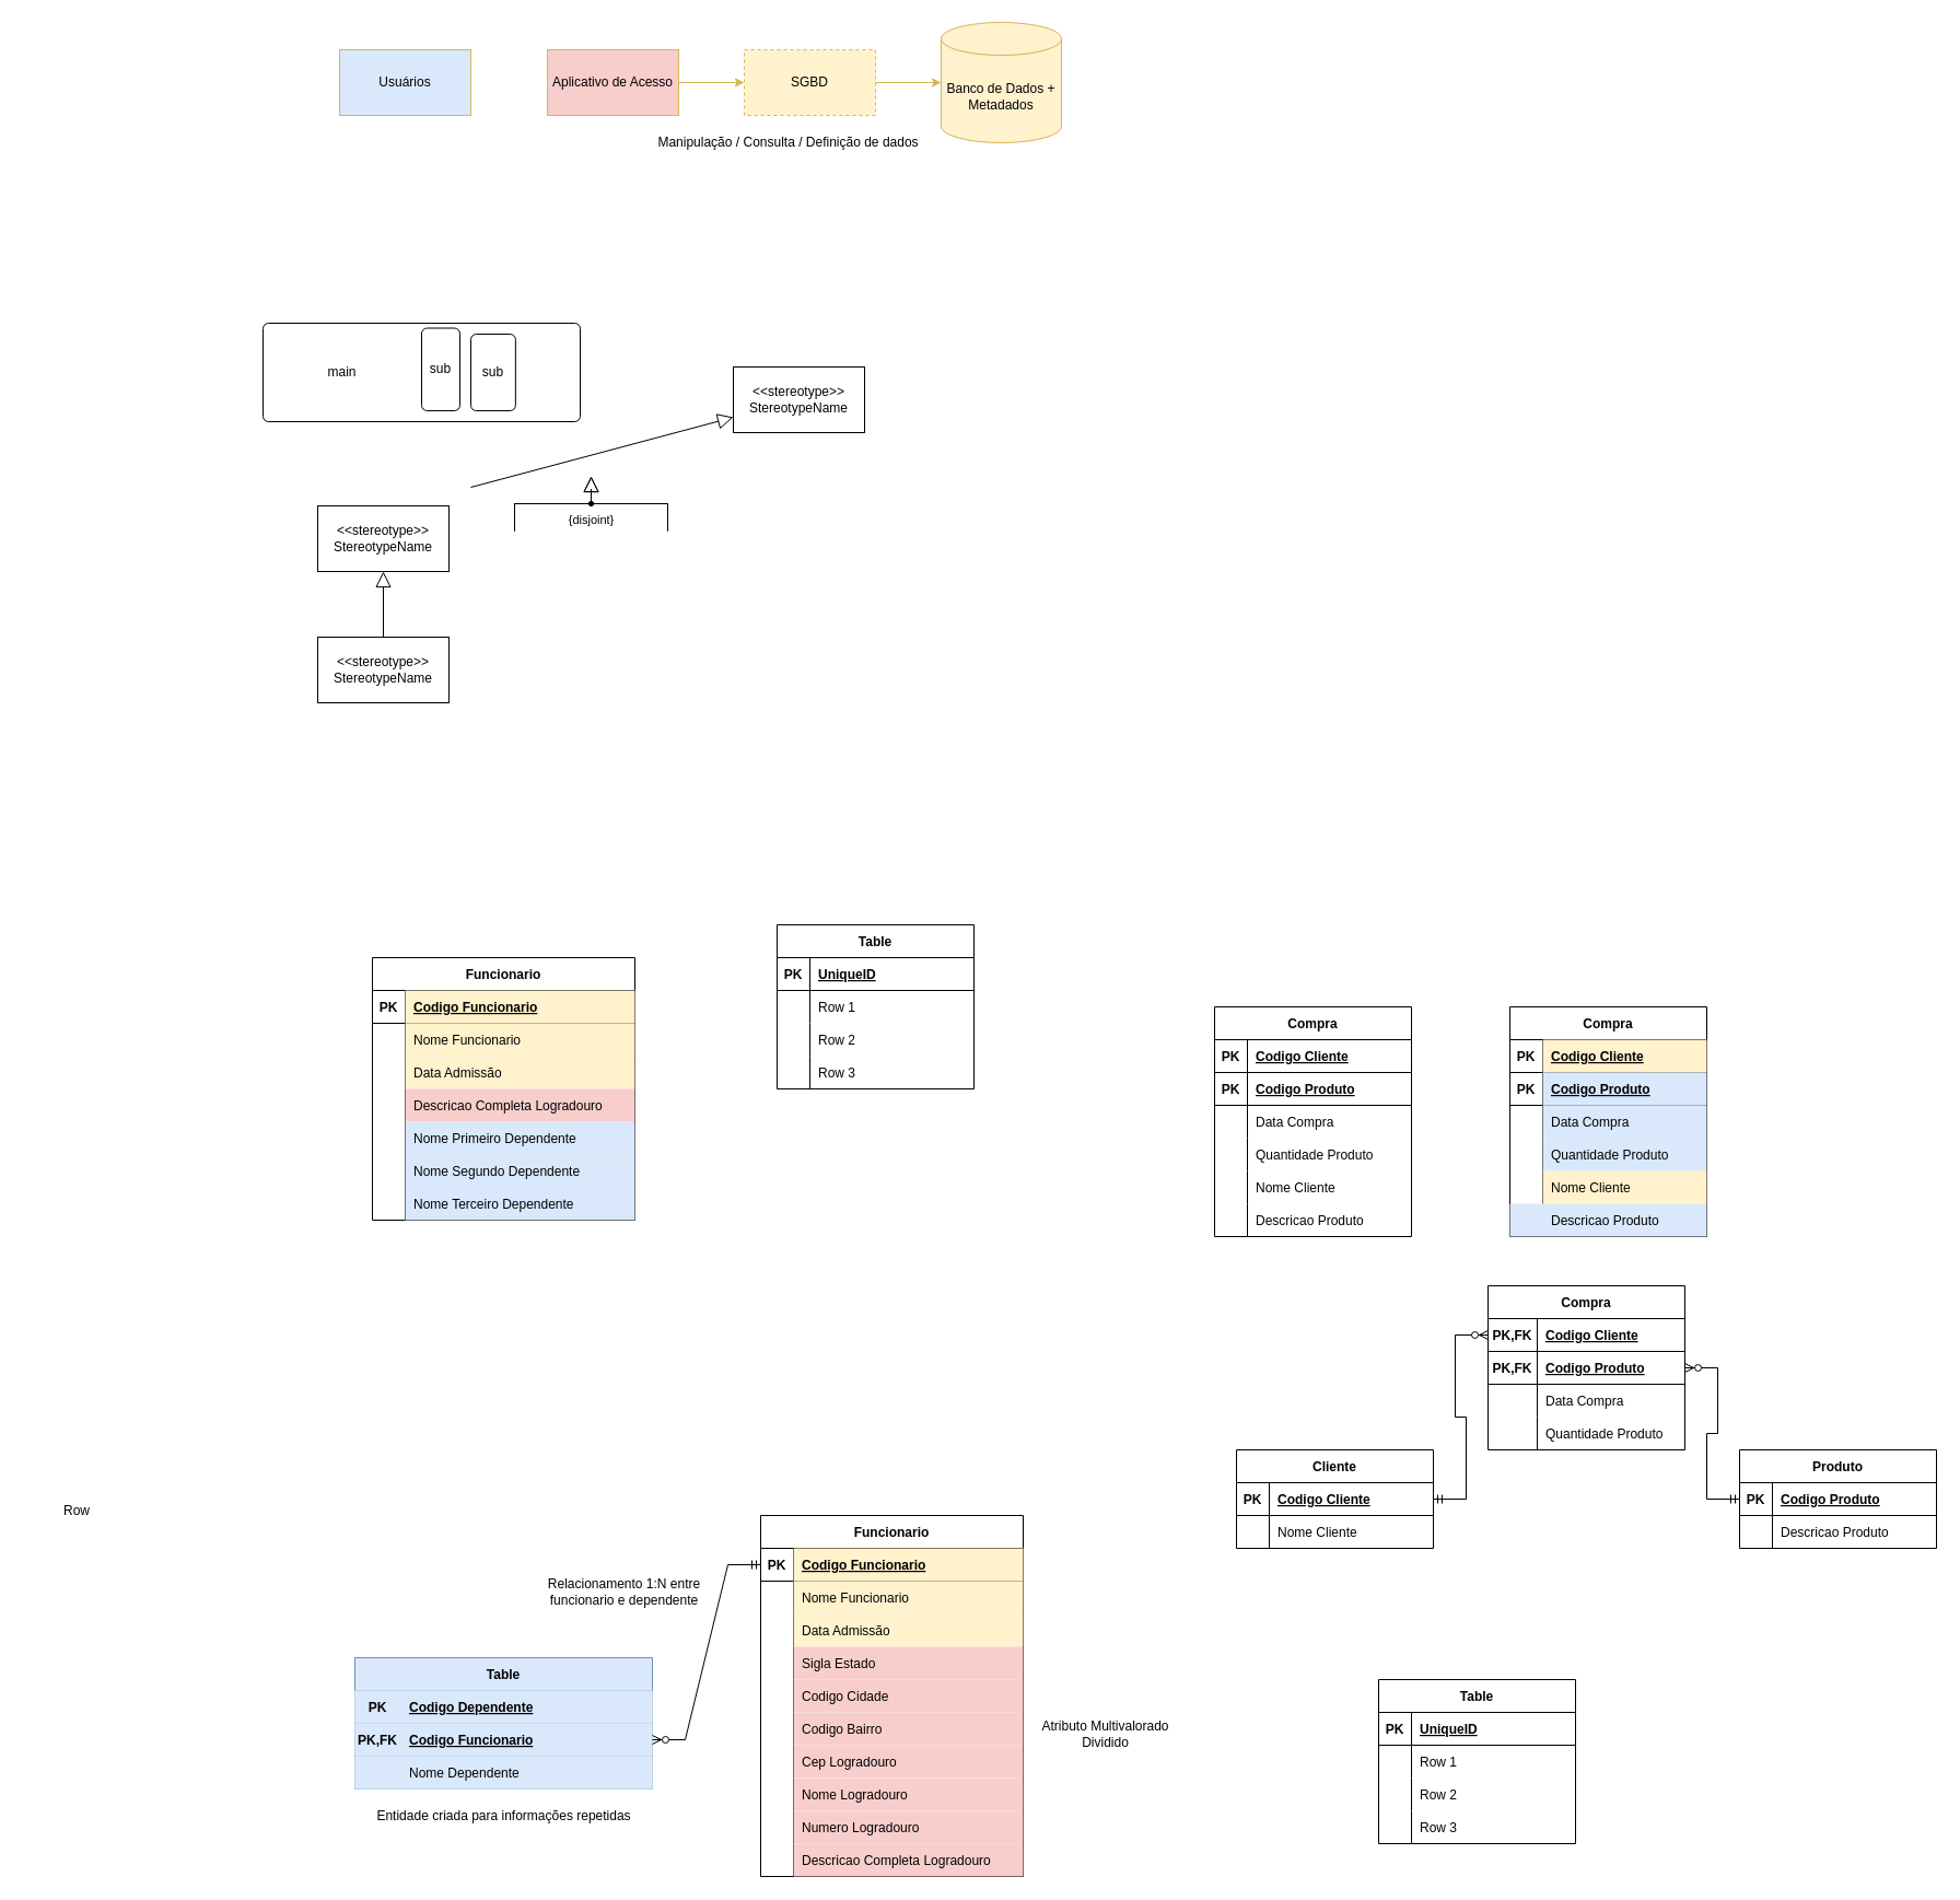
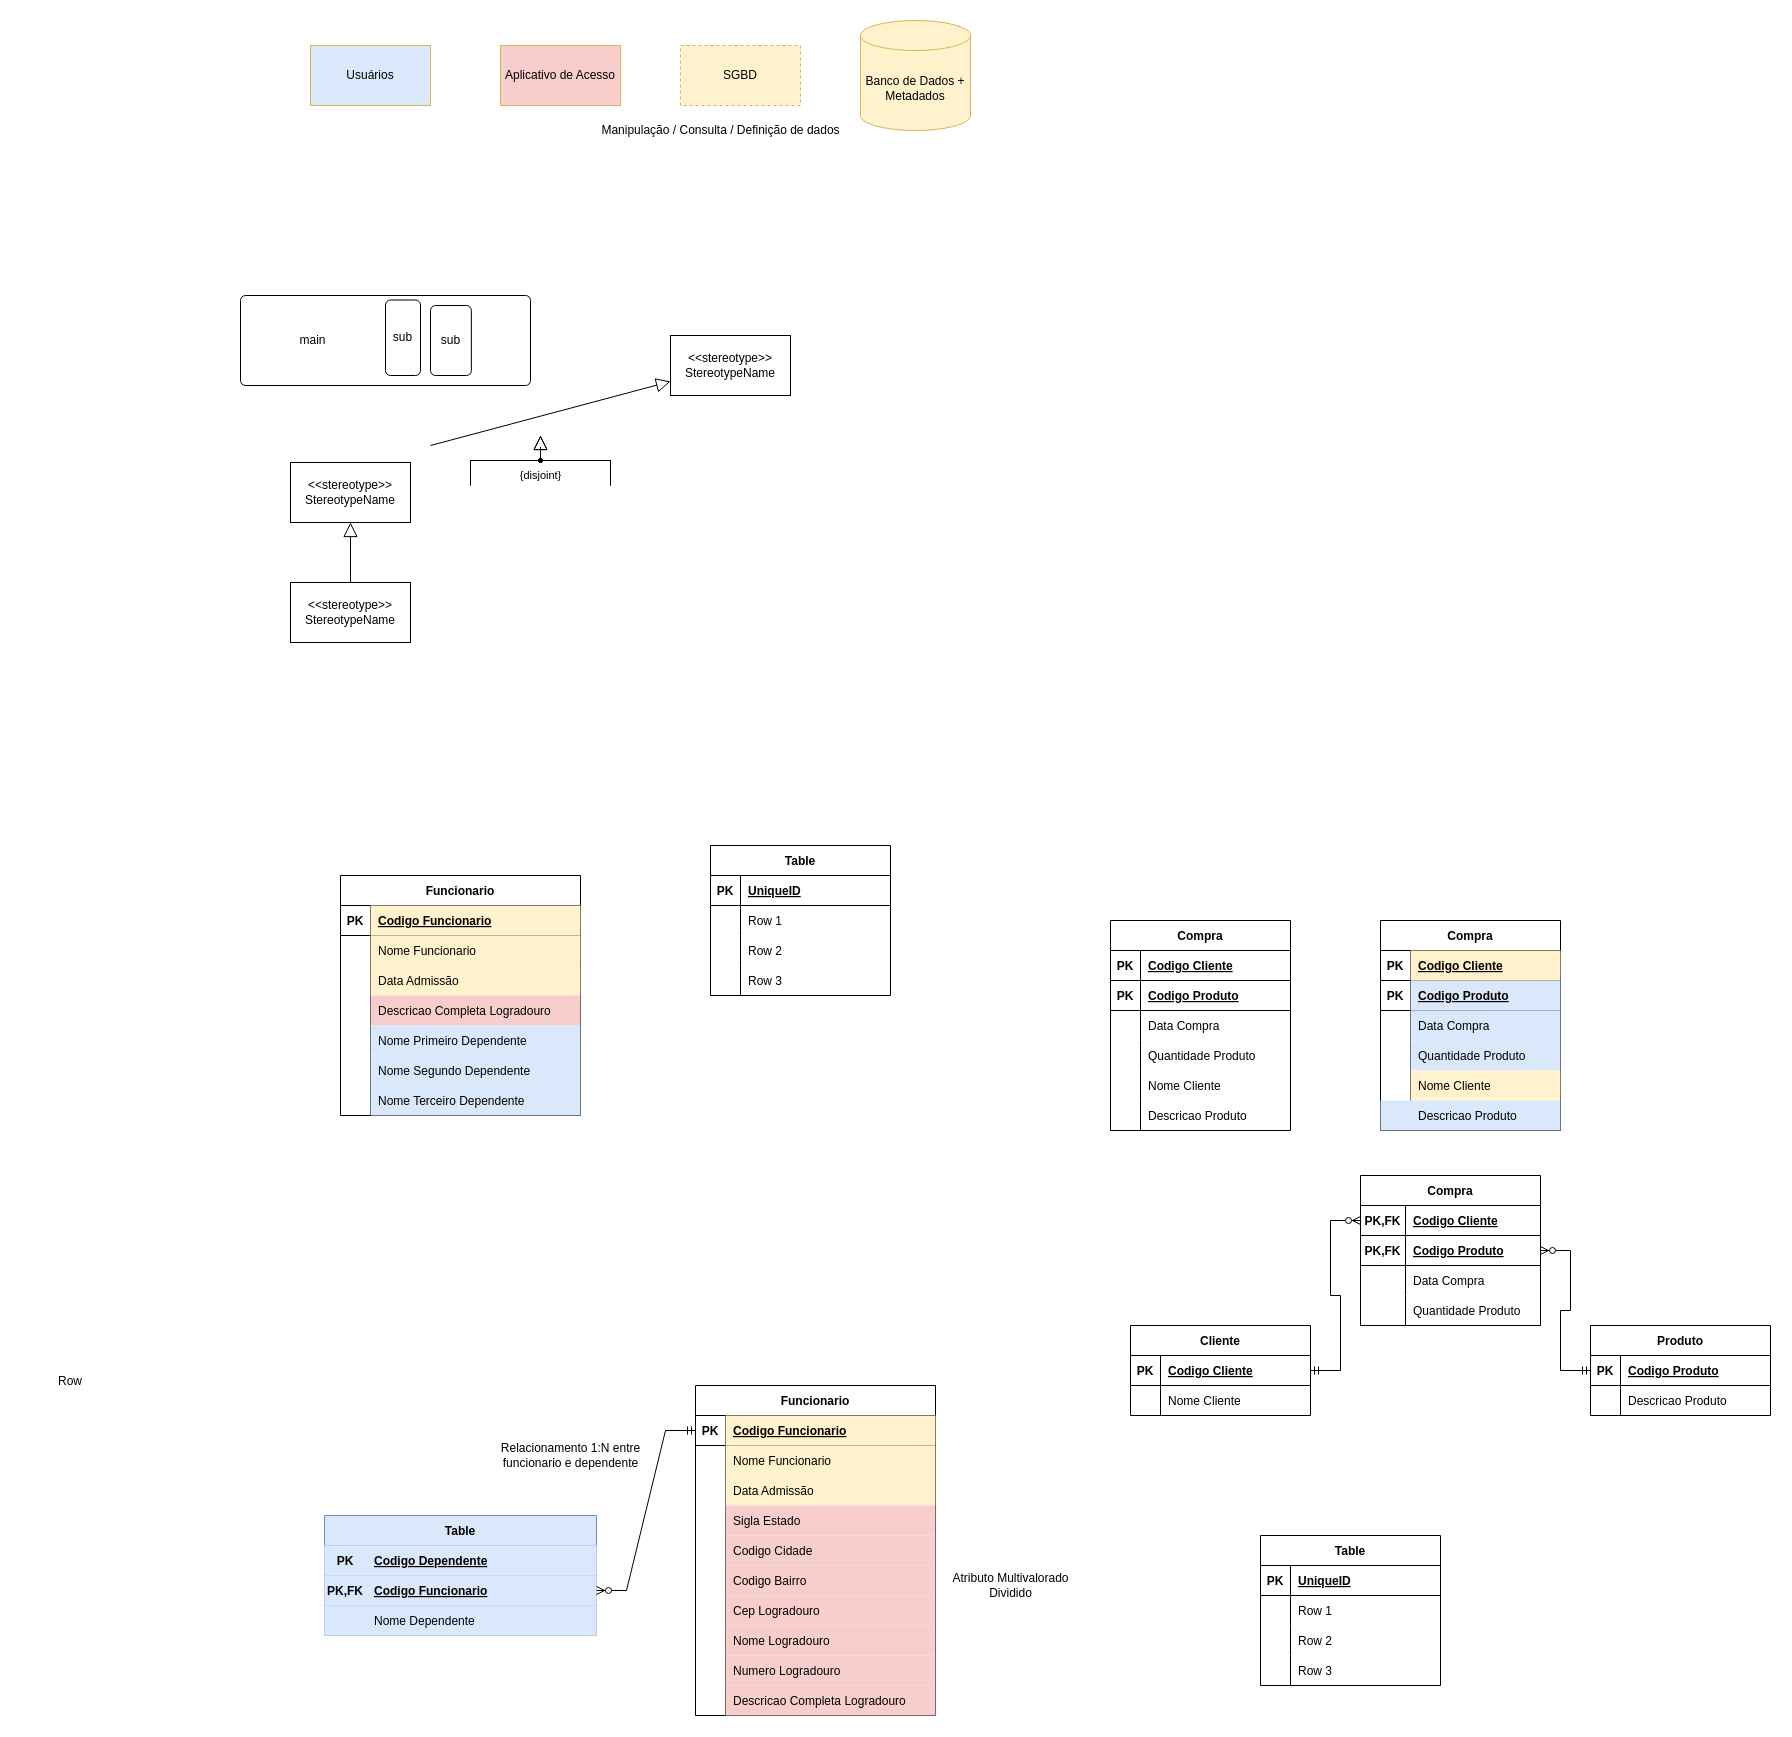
- <mxCell id="5" style="edgeStyle=orthogonalEdgeStyle;rounded=0;orthogonalLoop=1;jettySize=auto;html=1;entryX=0;entryY=0.5;entryDx=0;entryDy=0;fillColor=#fff2cc;strokeColor=#d6b656;" edge="1" parent="1" source="6" target="3"><mxGeometry relative="1" as="geometry" /></mxCell>
- <mxCell id="2" style="edgeStyle=orthogonalEdgeStyle;rounded=0;orthogonalLoop=1;jettySize=auto;html=1;fillColor=#fff2cc;strokeColor=#d6b656;" edge="1" parent="1" source="3" target="7"><mxGeometry relative="1" as="geometry" /></mxCell>
- <mxCell id="109" value="Entidade criada para informações repetidas" style="text;html=1;align=center;verticalAlign=middle;resizable=0;points=[];autosize=1;strokeColor=none;fillColor=none;" vertex="1" parent="1"><mxGeometry x="330" y="1645" width="260" height="30" as="geometry" /></mxCell>
